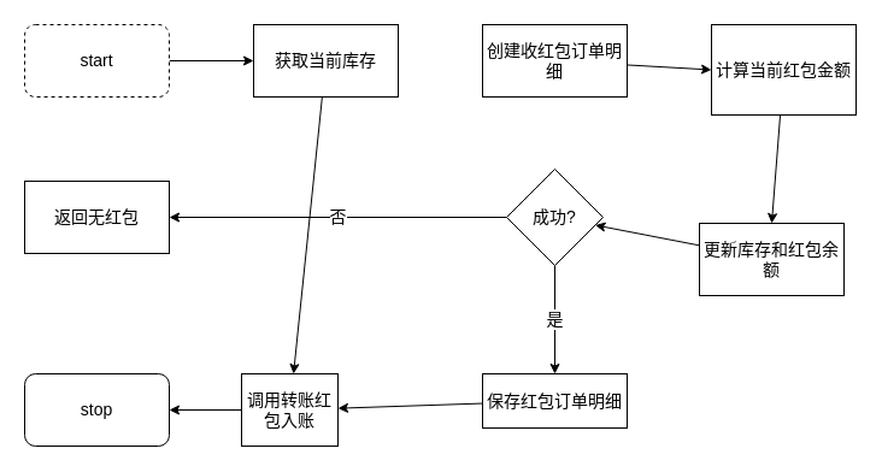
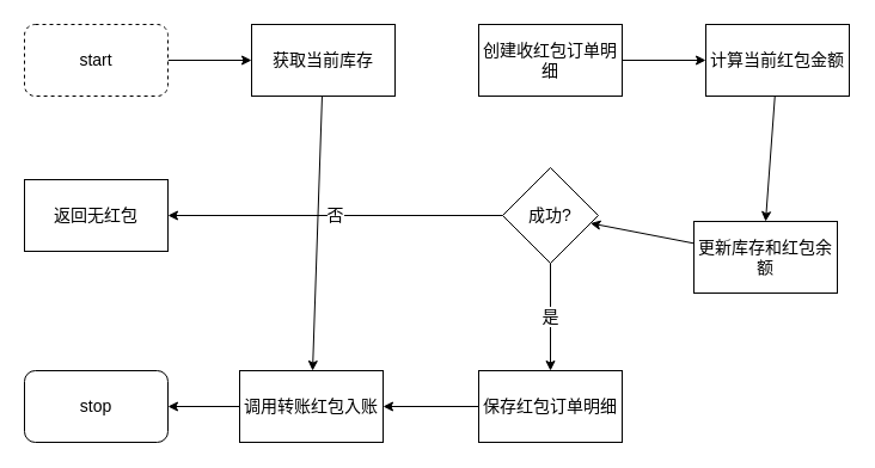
- <mxCell id="9" value="计算当前红包金额" style="rounded=0;whiteSpace=wrap;html=1;fontSize=14;" vertex="1" parent="1"><mxGeometry x="590" y="20" width="120" height="75" as="geometry" /></mxCell>
+ <mxCell id="9" value="计算当前红包金额" style="rounded=0;whiteSpace=wrap;html=1;fontSize=14;" vertex="1" parent="1"><mxGeometry x="590" y="20" width="120" height="60" as="geometry" /></mxCell>
- <mxCell id="16" value="保存红包订单明细" style="whiteSpace=wrap;html=1;fontSize=14;" vertex="1" parent="1"><mxGeometry x="400" y="310" width="120" height="45" as="geometry" /></mxCell>
+ <mxCell id="16" value="保存红包订单明细" style="whiteSpace=wrap;html=1;fontSize=14;" vertex="1" parent="1"><mxGeometry x="400" y="310" width="120" height="60" as="geometry" /></mxCell>
- <mxCell id="18" value="调用转账红包入账" style="whiteSpace=wrap;html=1;fontSize=14;" vertex="1" parent="1"><mxGeometry x="200" y="310" width="80" height="60" as="geometry" /></mxCell>
+ <mxCell id="18" value="调用转账红包入账" style="whiteSpace=wrap;html=1;fontSize=14;" vertex="1" parent="1"><mxGeometry x="200" y="310" width="120" height="60" as="geometry" /></mxCell>
